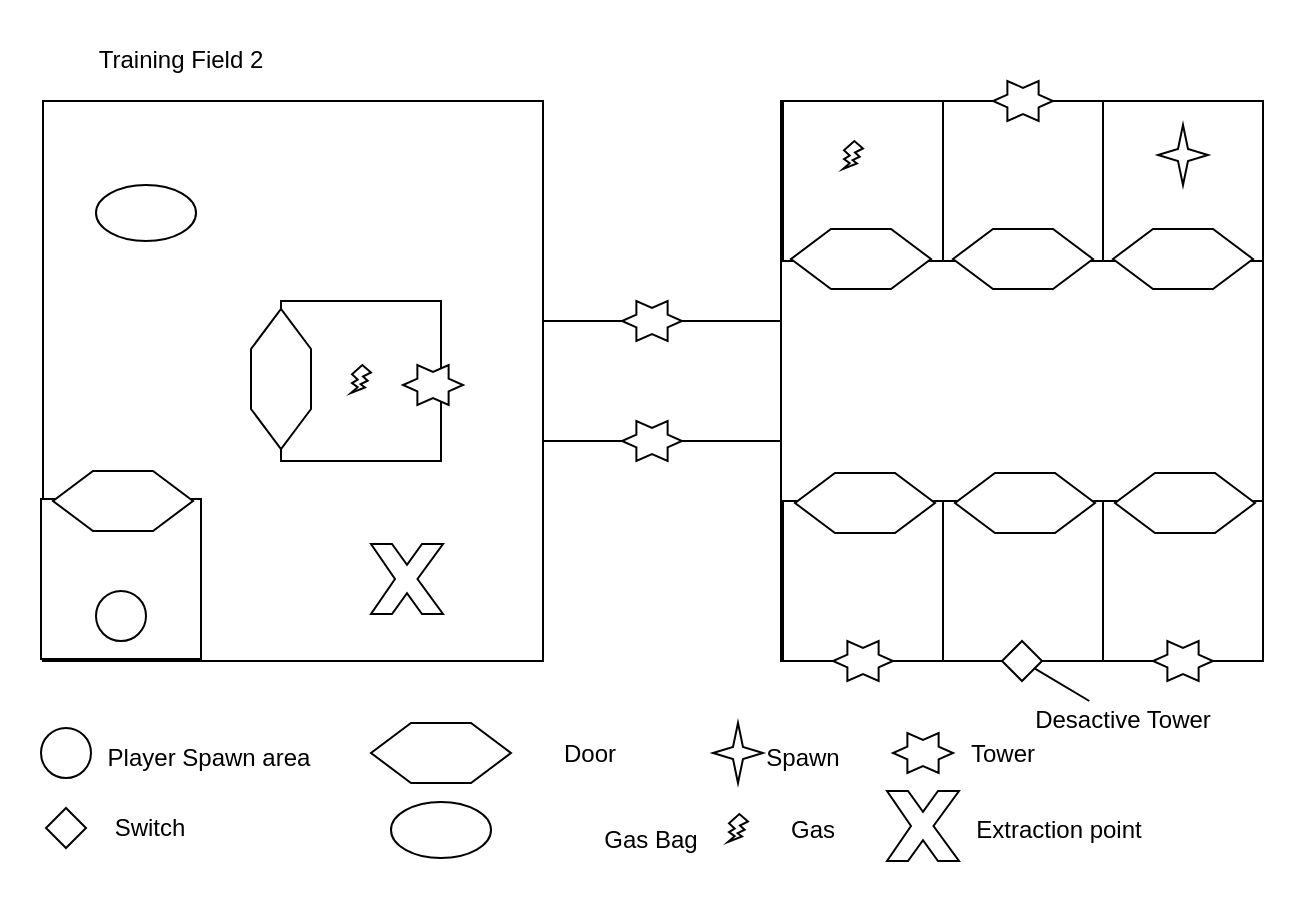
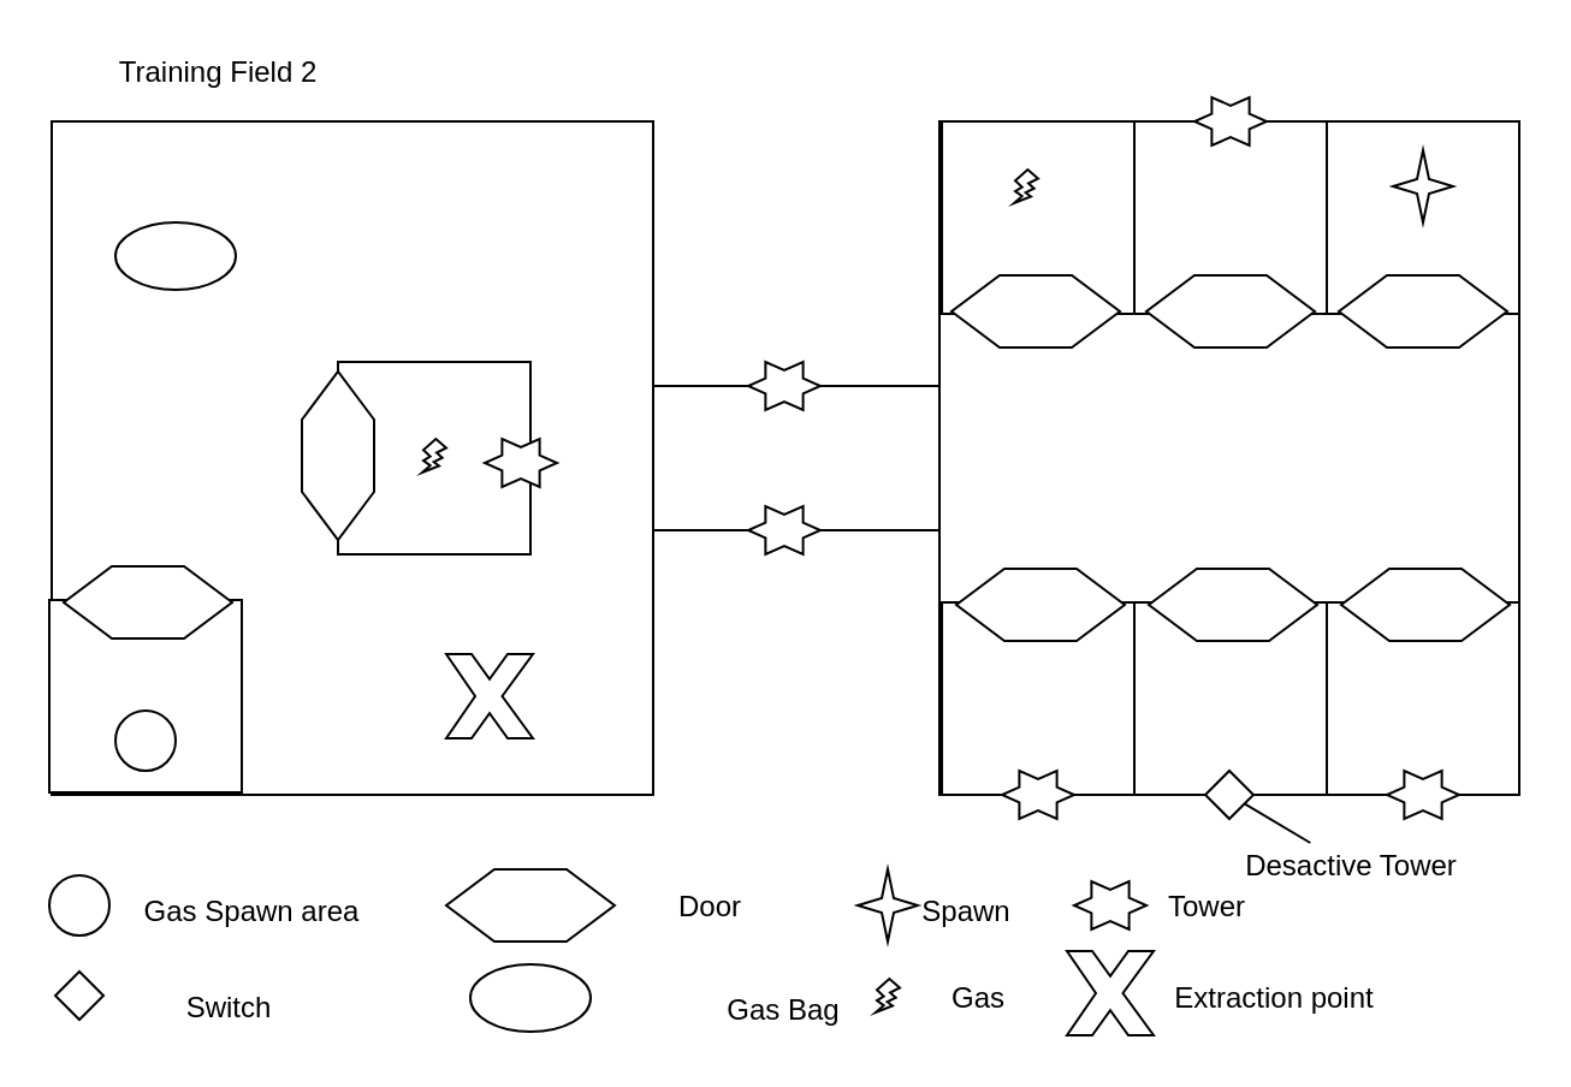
- <mxCell id="6" value="Player Spawn area" style="text;html=1;strokeColor=none;fillColor=none;align=center;verticalAlign=middle;whiteSpace=wrap;rounded=0;" parent="1" vertex="1"><mxGeometry x="45" y="363.5" width="119" height="30" as="geometry" /></mxCell>
+ <mxCell id="6" value="Gas Spawn area" style="text;html=1;strokeColor=none;fillColor=none;align=center;verticalAlign=middle;whiteSpace=wrap;rounded=0;" parent="1" vertex="1"><mxGeometry x="45" y="363.5" width="119" height="30" as="geometry" /></mxCell>
- <mxCell id="8" value="Switch" style="text;html=1;strokeColor=none;fillColor=none;align=center;verticalAlign=middle;whiteSpace=wrap;rounded=0;" parent="1" vertex="1"><mxGeometry x="45" y="398.5" width="60" height="30" as="geometry" /></mxCell>
+ <mxCell id="8" value="Switch" style="text;html=1;strokeColor=none;fillColor=none;align=center;verticalAlign=middle;whiteSpace=wrap;rounded=0;" parent="1" vertex="1"><mxGeometry x="65" y="403.5" width="60" height="30" as="geometry" /></mxCell>
